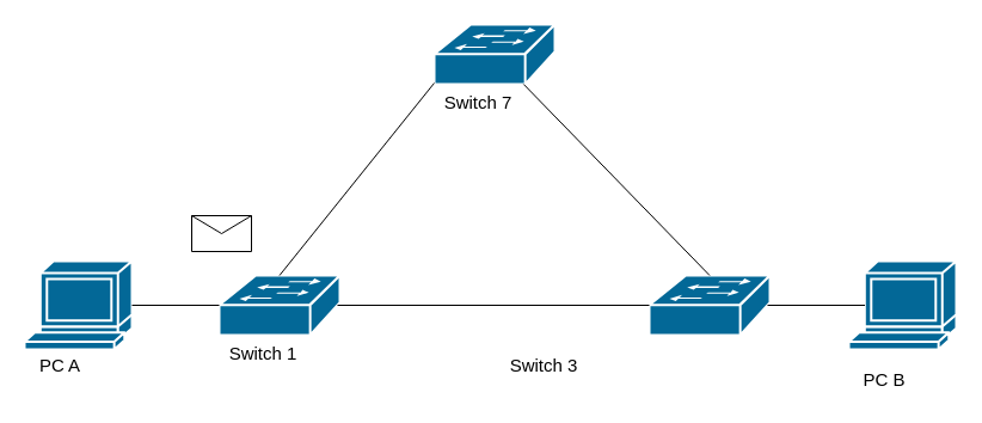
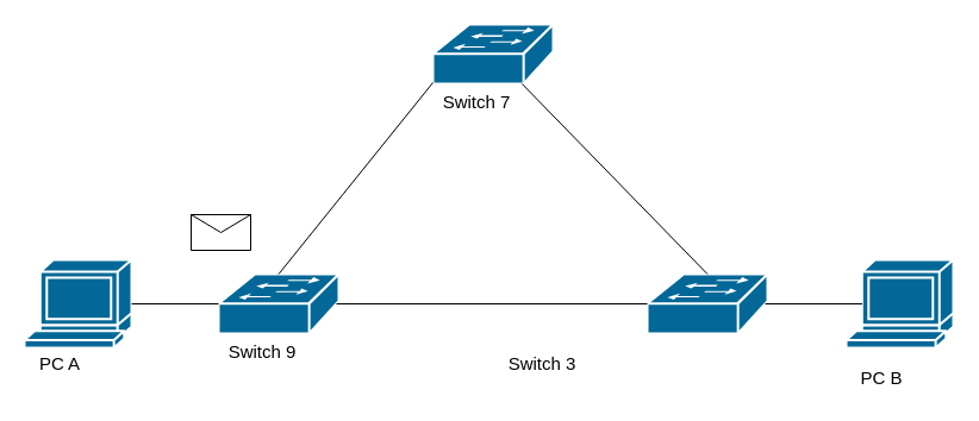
- <mxCell id="13" value="&lt;font style=&quot;font-size: 15px;&quot;&gt;Switch 1&lt;/font&gt;" style="text;html=1;strokeColor=none;fillColor=none;align=center;verticalAlign=middle;whiteSpace=wrap;rounded=0;" vertex="1" parent="1"><mxGeometry x="190" y="280" width="60" height="30" as="geometry" /></mxCell>
+ <mxCell id="13" value="&lt;font style=&quot;font-size: 15px;&quot;&gt;Switch 9&lt;/font&gt;" style="text;html=1;strokeColor=none;fillColor=none;align=center;verticalAlign=middle;whiteSpace=wrap;rounded=0;" vertex="1" parent="1"><mxGeometry x="190" y="280" width="60" height="30" as="geometry" /></mxCell>
